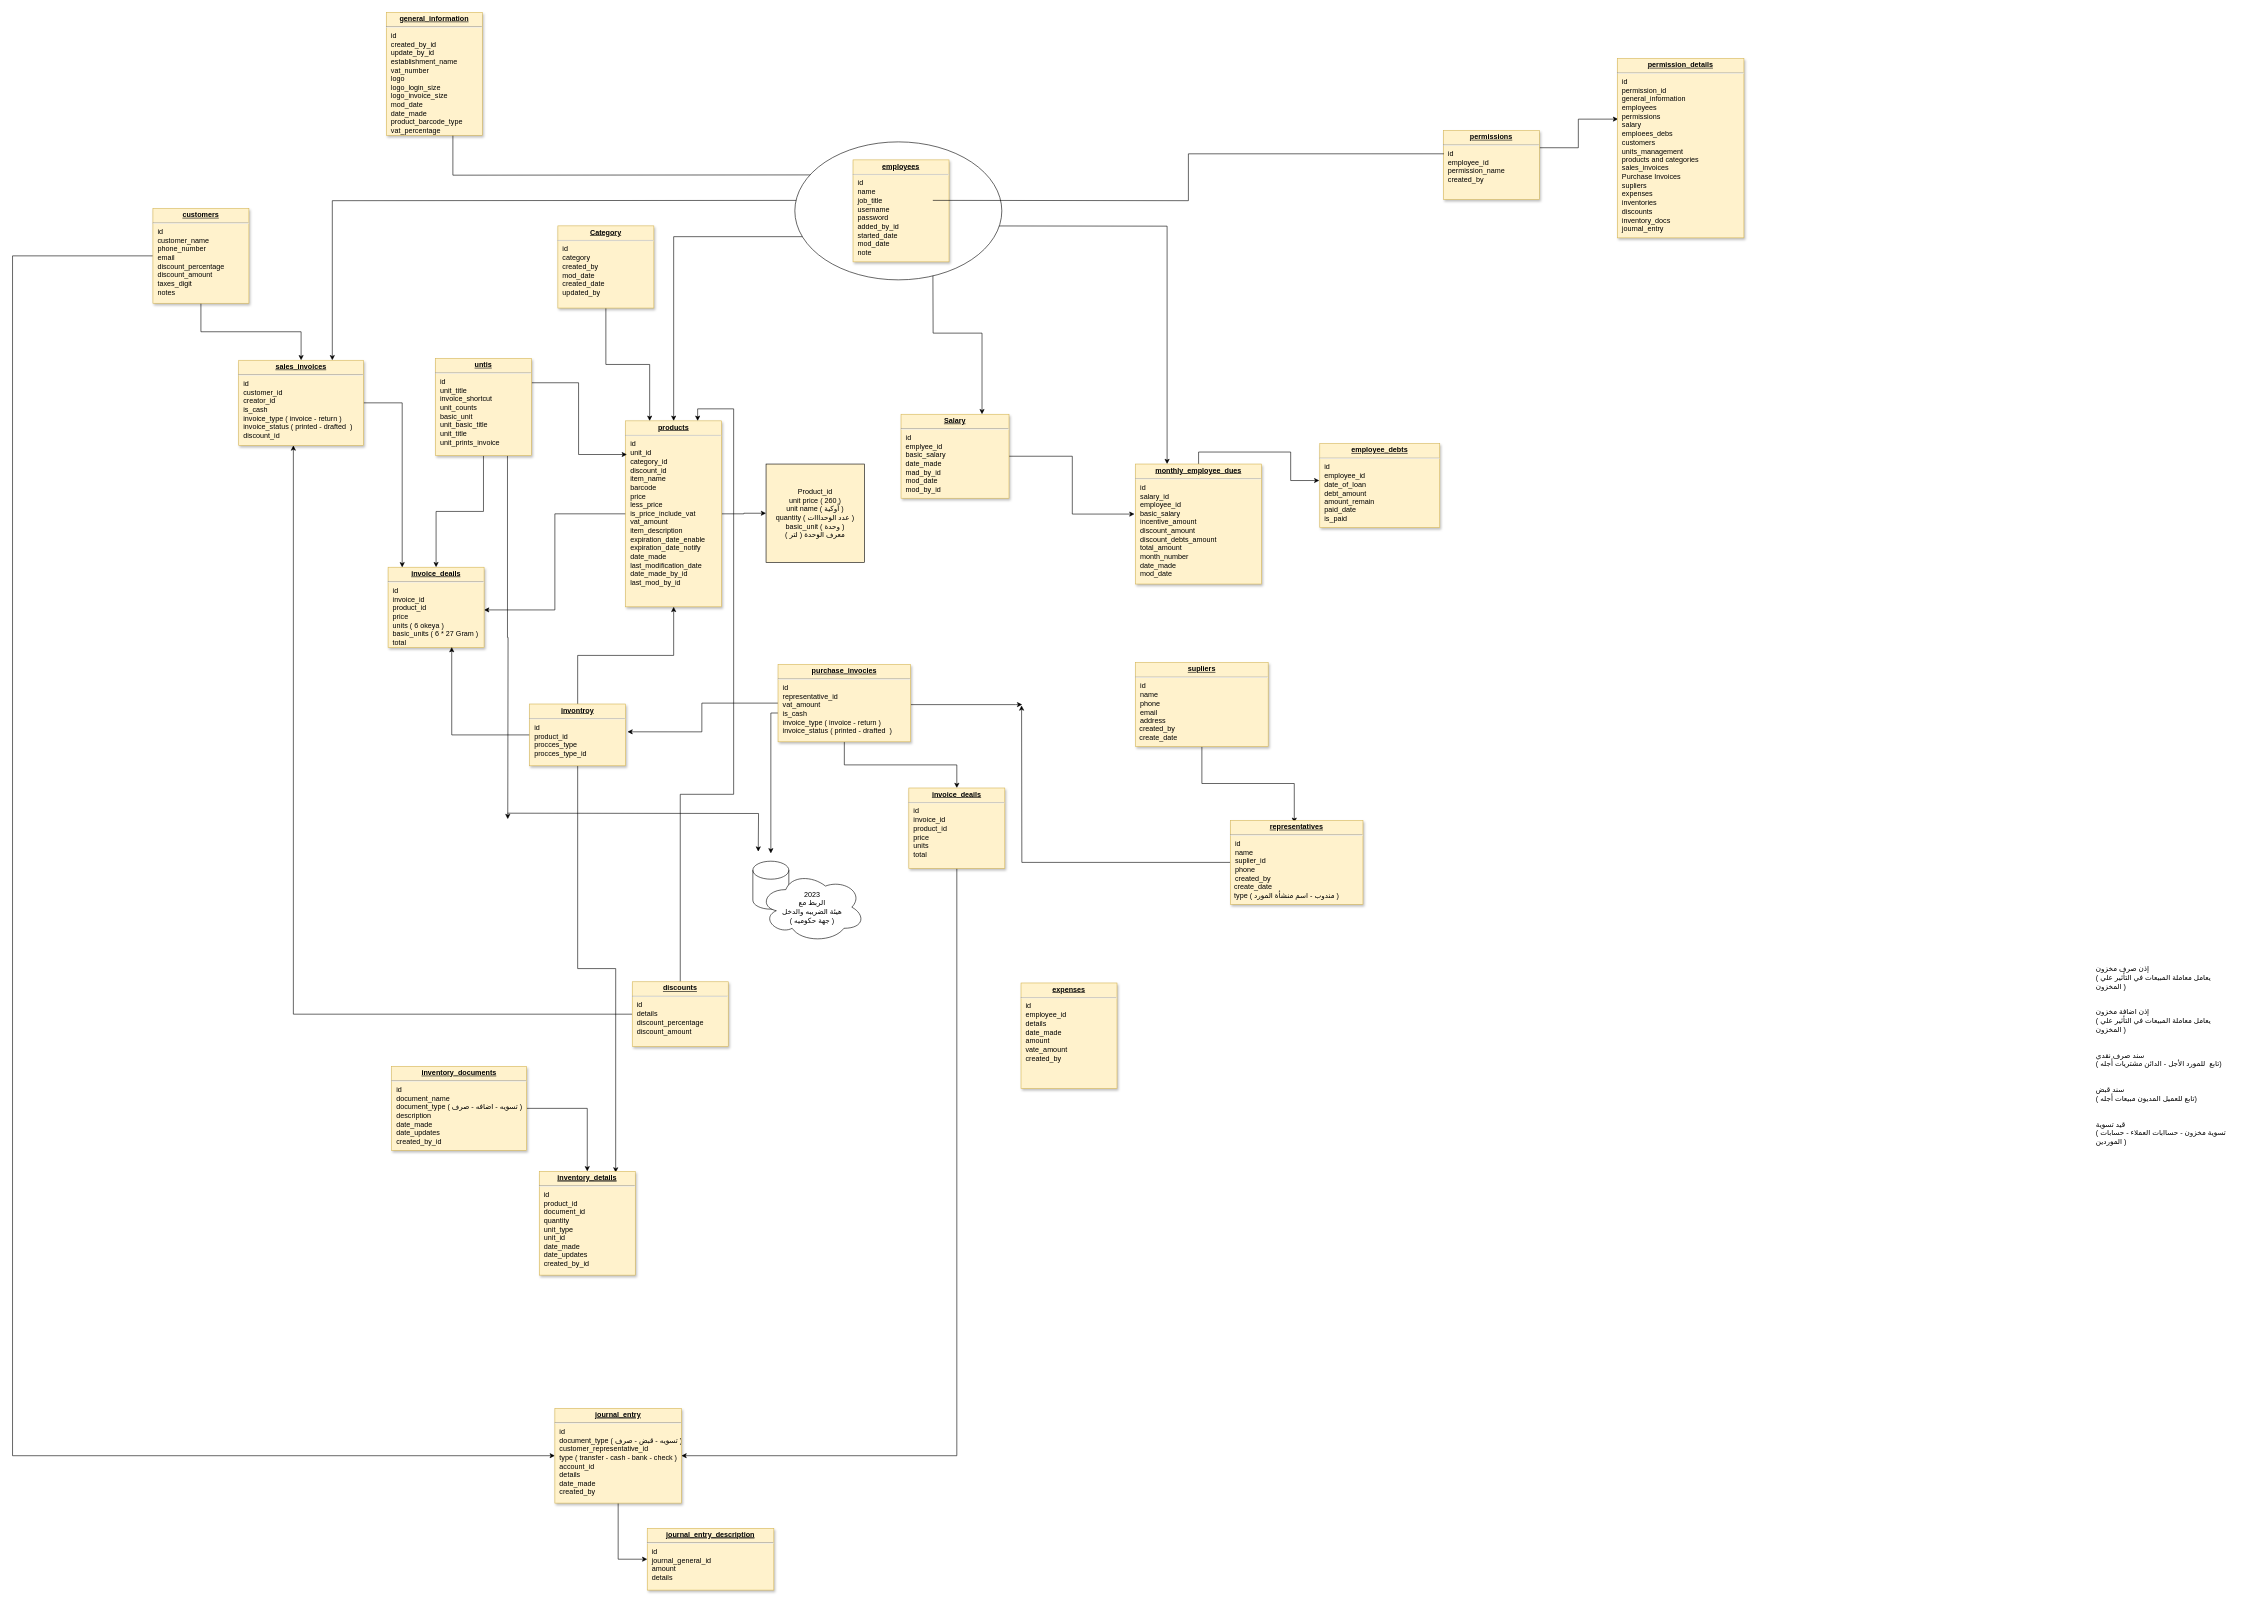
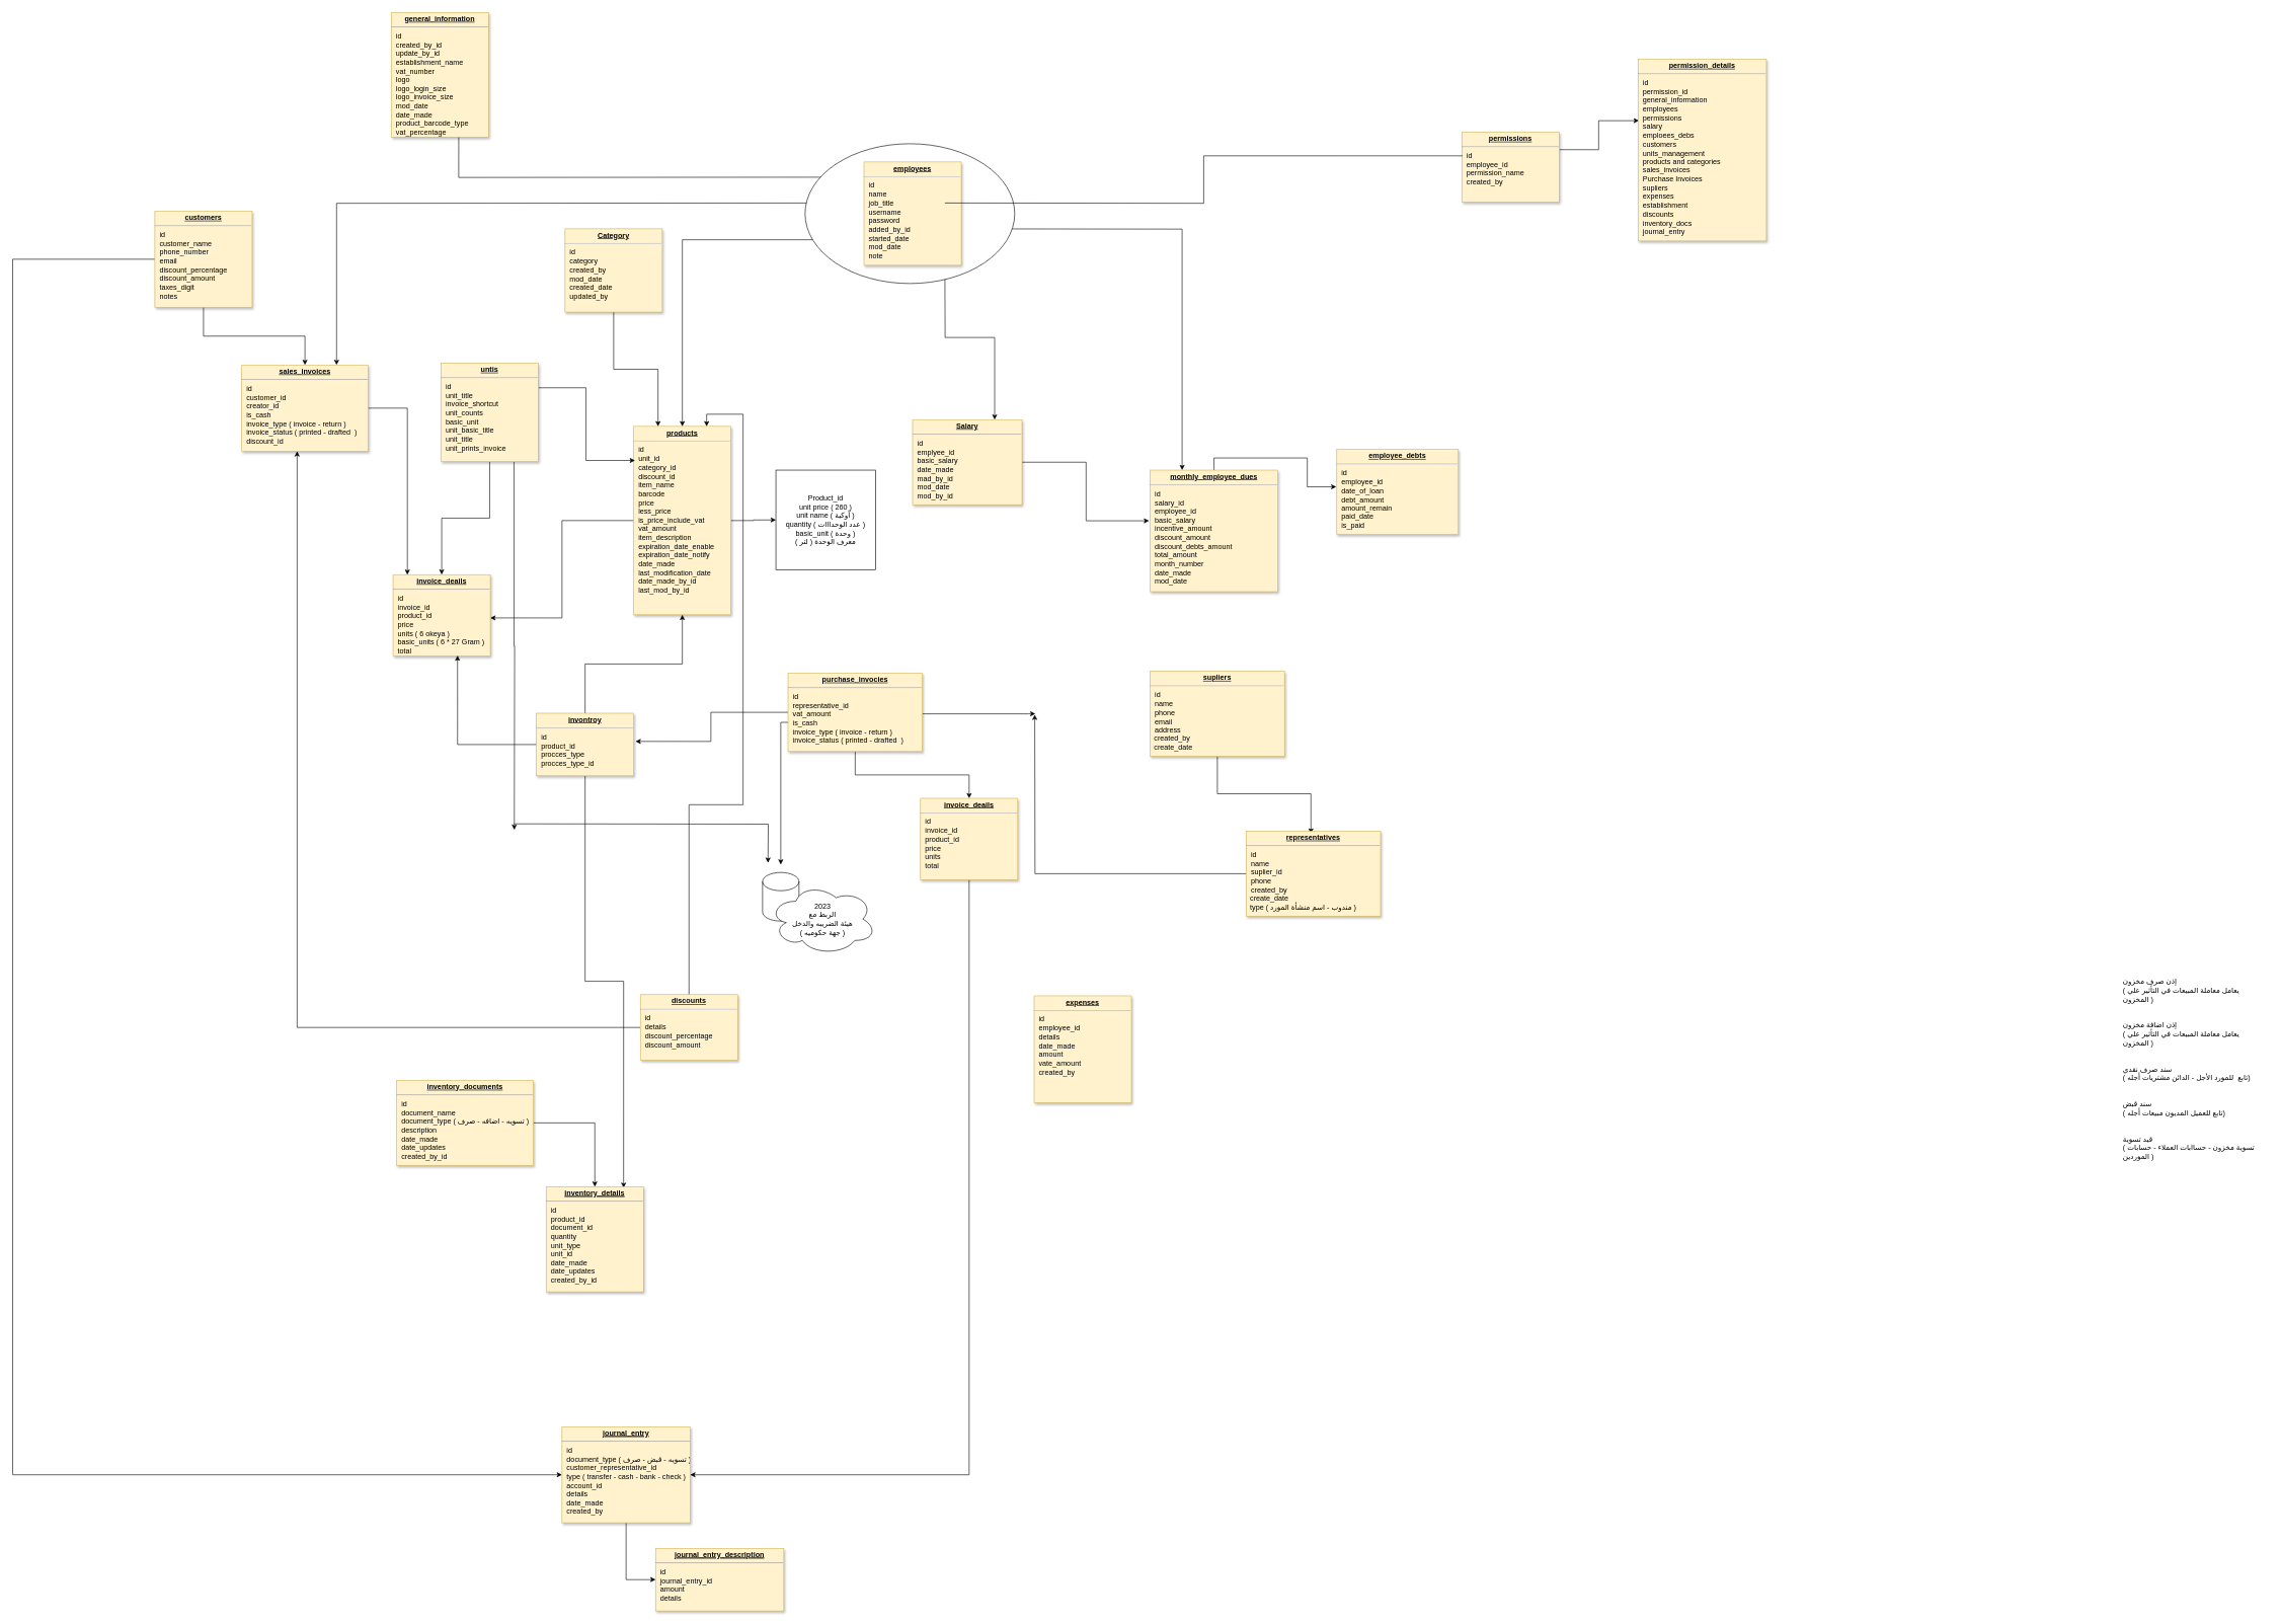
- <mxCell id="16" value="&lt;p style=&quot;margin: 0px ; margin-top: 4px ; text-align: center ; text-decoration: underline&quot;&gt;&lt;b&gt;permission_details&lt;/b&gt;&lt;/p&gt;&lt;hr&gt;&lt;p style=&quot;margin: 0px ; margin-left: 8px&quot;&gt;id&lt;/p&gt;&lt;p style=&quot;margin: 0px ; margin-left: 8px&quot;&gt;permission_id&lt;/p&gt;&lt;p style=&quot;margin: 0px ; margin-left: 8px&quot;&gt;general_information&lt;/p&gt;&lt;p style=&quot;margin: 0px ; margin-left: 8px&quot;&gt;employees&lt;/p&gt;&lt;p style=&quot;margin: 0px ; margin-left: 8px&quot;&gt;permissions&lt;/p&gt;&lt;p style=&quot;margin: 0px ; margin-left: 8px&quot;&gt;salary&lt;/p&gt;&lt;p style=&quot;margin: 0px ; margin-left: 8px&quot;&gt;emploees_debs&lt;/p&gt;&lt;p style=&quot;margin: 0px ; margin-left: 8px&quot;&gt;customers&lt;/p&gt;&lt;p style=&quot;margin: 0px ; margin-left: 8px&quot;&gt;units_management&lt;/p&gt;&lt;p style=&quot;margin: 0px ; margin-left: 8px&quot;&gt;products and categories&lt;/p&gt;&lt;p style=&quot;margin: 0px ; margin-left: 8px&quot;&gt;sales_invoices&lt;/p&gt;&lt;p style=&quot;margin: 0px ; margin-left: 8px&quot;&gt;Purchase Invoices&lt;/p&gt;&lt;p style=&quot;margin: 0px ; margin-left: 8px&quot;&gt;supliers&lt;/p&gt;&lt;p style=&quot;margin: 0px ; margin-left: 8px&quot;&gt;expenses&lt;/p&gt;&lt;p style=&quot;margin: 0px ; margin-left: 8px&quot;&gt;inventories&lt;/p&gt;&lt;p style=&quot;margin: 0px ; margin-left: 8px&quot;&gt;discounts&lt;/p&gt;&lt;p style=&quot;margin: 0px ; margin-left: 8px&quot;&gt;inventory_docs&lt;/p&gt;&lt;p style=&quot;margin: 0px ; margin-left: 8px&quot;&gt;journal_entry&lt;/p&gt;" style="verticalAlign=top;align=left;overflow=fill;fontSize=12;fontFamily=Helvetica;html=1;strokeColor=#d6b656;shadow=1;fillColor=#fff2cc;" parent="1" vertex="1"><mxGeometry x="2695" y="97" width="211" height="299" as="geometry" /></mxCell>
+ <mxCell id="16" value="&lt;p style=&quot;margin: 0px ; margin-top: 4px ; text-align: center ; text-decoration: underline&quot;&gt;&lt;b&gt;permission_details&lt;/b&gt;&lt;/p&gt;&lt;hr&gt;&lt;p style=&quot;margin: 0px ; margin-left: 8px&quot;&gt;id&lt;/p&gt;&lt;p style=&quot;margin: 0px ; margin-left: 8px&quot;&gt;permission_id&lt;/p&gt;&lt;p style=&quot;margin: 0px ; margin-left: 8px&quot;&gt;general_information&lt;/p&gt;&lt;p style=&quot;margin: 0px ; margin-left: 8px&quot;&gt;employees&lt;/p&gt;&lt;p style=&quot;margin: 0px ; margin-left: 8px&quot;&gt;permissions&lt;/p&gt;&lt;p style=&quot;margin: 0px ; margin-left: 8px&quot;&gt;salary&lt;/p&gt;&lt;p style=&quot;margin: 0px ; margin-left: 8px&quot;&gt;emploees_debs&lt;/p&gt;&lt;p style=&quot;margin: 0px ; margin-left: 8px&quot;&gt;customers&lt;/p&gt;&lt;p style=&quot;margin: 0px ; margin-left: 8px&quot;&gt;units_management&lt;/p&gt;&lt;p style=&quot;margin: 0px ; margin-left: 8px&quot;&gt;products and categories&lt;/p&gt;&lt;p style=&quot;margin: 0px ; margin-left: 8px&quot;&gt;sales_invoices&lt;/p&gt;&lt;p style=&quot;margin: 0px ; margin-left: 8px&quot;&gt;Purchase Invoices&lt;/p&gt;&lt;p style=&quot;margin: 0px ; margin-left: 8px&quot;&gt;supliers&lt;/p&gt;&lt;p style=&quot;margin: 0px ; margin-left: 8px&quot;&gt;expenses&lt;/p&gt;&lt;p style=&quot;margin: 0px ; margin-left: 8px&quot;&gt;establishment&lt;/p&gt;&lt;p style=&quot;margin: 0px ; margin-left: 8px&quot;&gt;discounts&lt;/p&gt;&lt;p style=&quot;margin: 0px ; margin-left: 8px&quot;&gt;inventory_docs&lt;/p&gt;&lt;p style=&quot;margin: 0px ; margin-left: 8px&quot;&gt;journal_entry&lt;/p&gt;" style="verticalAlign=top;align=left;overflow=fill;fontSize=12;fontFamily=Helvetica;html=1;strokeColor=#d6b656;shadow=1;fillColor=#fff2cc;" parent="1" vertex="1"><mxGeometry x="2695" y="97" width="211" height="299" as="geometry" /></mxCell>
- <mxCell id="63" value="Product_id&lt;br&gt;unit price ( 260 )&lt;br&gt;unit name ( أوكية )&lt;br&gt;quantity ( عدد الوحدااات )&lt;br&gt;basic_unit ( وحدة )&lt;br&gt;معرف الوحدة ( لتر )" style="whiteSpace=wrap;html=1;aspect=fixed;fillColor=#fff2cc;" parent="1" vertex="1"><mxGeometry x="1276" y="773" width="164" height="164" as="geometry" /></mxCell>
+ <mxCell id="63" value="Product_id&lt;br&gt;unit price ( 260 )&lt;br&gt;unit name ( أوكية )&lt;br&gt;quantity ( عدد الوحدااات )&lt;br&gt;basic_unit ( وحدة )&lt;br&gt;معرف الوحدة ( لتر )" style="whiteSpace=wrap;html=1;aspect=fixed;" parent="1" vertex="1"><mxGeometry x="1276" y="773" width="164" height="164" as="geometry" /></mxCell>
- <mxCell id="56" value="&lt;p style=&quot;margin: 0px ; margin-top: 4px ; text-align: center ; text-decoration: underline&quot;&gt;&lt;b&gt;&lt;u&gt;journal_entry_description&lt;/u&gt;&lt;/b&gt;&lt;br&gt;&lt;/p&gt;&lt;hr&gt;&lt;p style=&quot;margin: 0px ; margin-left: 8px&quot;&gt;id&lt;/p&gt;&lt;p style=&quot;margin: 0px ; margin-left: 8px&quot;&gt;journal_general_id&lt;/p&gt;&lt;p style=&quot;margin: 0px ; margin-left: 8px&quot;&gt;amount&lt;/p&gt;&lt;p style=&quot;margin: 0px ; margin-left: 8px&quot;&gt;details&lt;/p&gt;&lt;p style=&quot;margin: 0px ; margin-left: 8px&quot;&gt;&lt;br&gt;&lt;/p&gt;" style="verticalAlign=top;align=left;overflow=fill;fontSize=12;fontFamily=Helvetica;html=1;strokeColor=#d6b656;shadow=1;fillColor=#fff2cc;" parent="1" vertex="1"><mxGeometry x="1078" y="2547" width="211" height="103" as="geometry" /></mxCell>
+ <mxCell id="56" value="&lt;p style=&quot;margin: 0px ; margin-top: 4px ; text-align: center ; text-decoration: underline&quot;&gt;&lt;b&gt;&lt;u&gt;journal_entry_description&lt;/u&gt;&lt;/b&gt;&lt;br&gt;&lt;/p&gt;&lt;hr&gt;&lt;p style=&quot;margin: 0px ; margin-left: 8px&quot;&gt;id&lt;/p&gt;&lt;p style=&quot;margin: 0px ; margin-left: 8px&quot;&gt;journal_entry_id&lt;/p&gt;&lt;p style=&quot;margin: 0px ; margin-left: 8px&quot;&gt;amount&lt;/p&gt;&lt;p style=&quot;margin: 0px ; margin-left: 8px&quot;&gt;details&lt;/p&gt;&lt;p style=&quot;margin: 0px ; margin-left: 8px&quot;&gt;&lt;br&gt;&lt;/p&gt;" style="verticalAlign=top;align=left;overflow=fill;fontSize=12;fontFamily=Helvetica;html=1;strokeColor=#d6b656;shadow=1;fillColor=#fff2cc;" parent="1" vertex="1"><mxGeometry x="1078" y="2547" width="211" height="103" as="geometry" /></mxCell>
